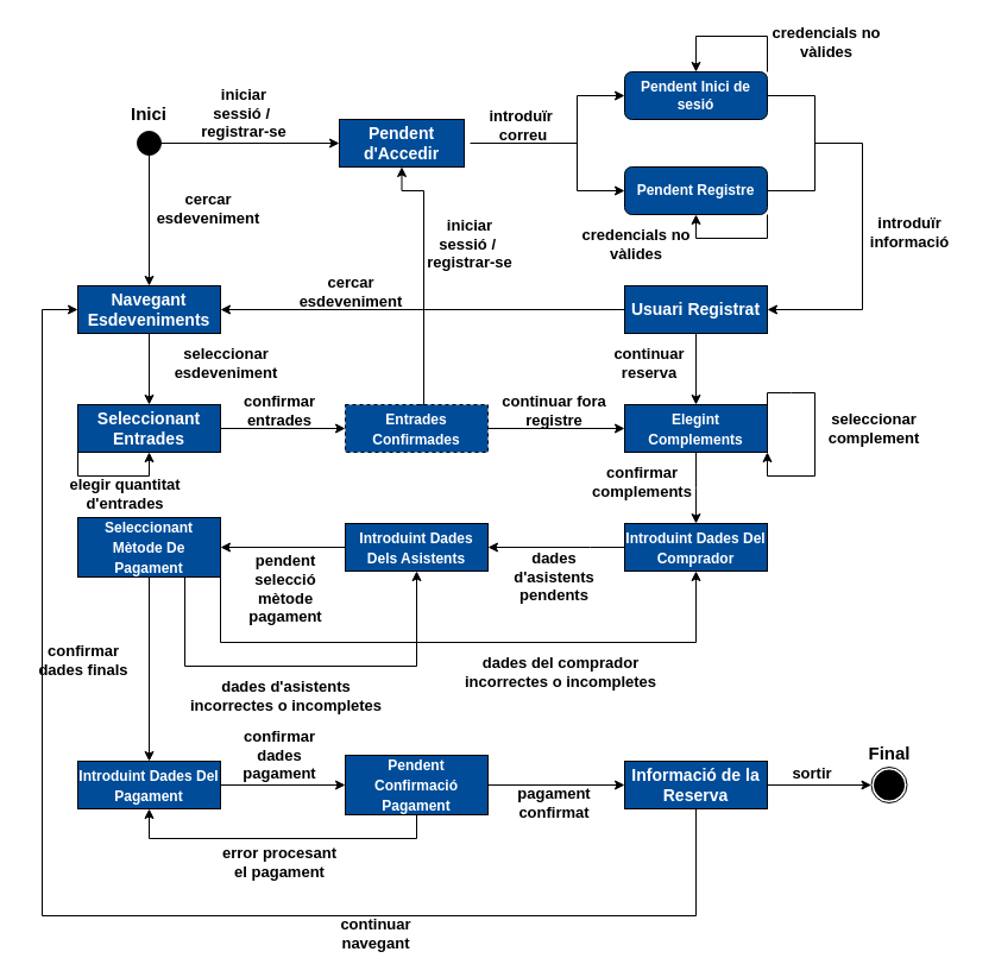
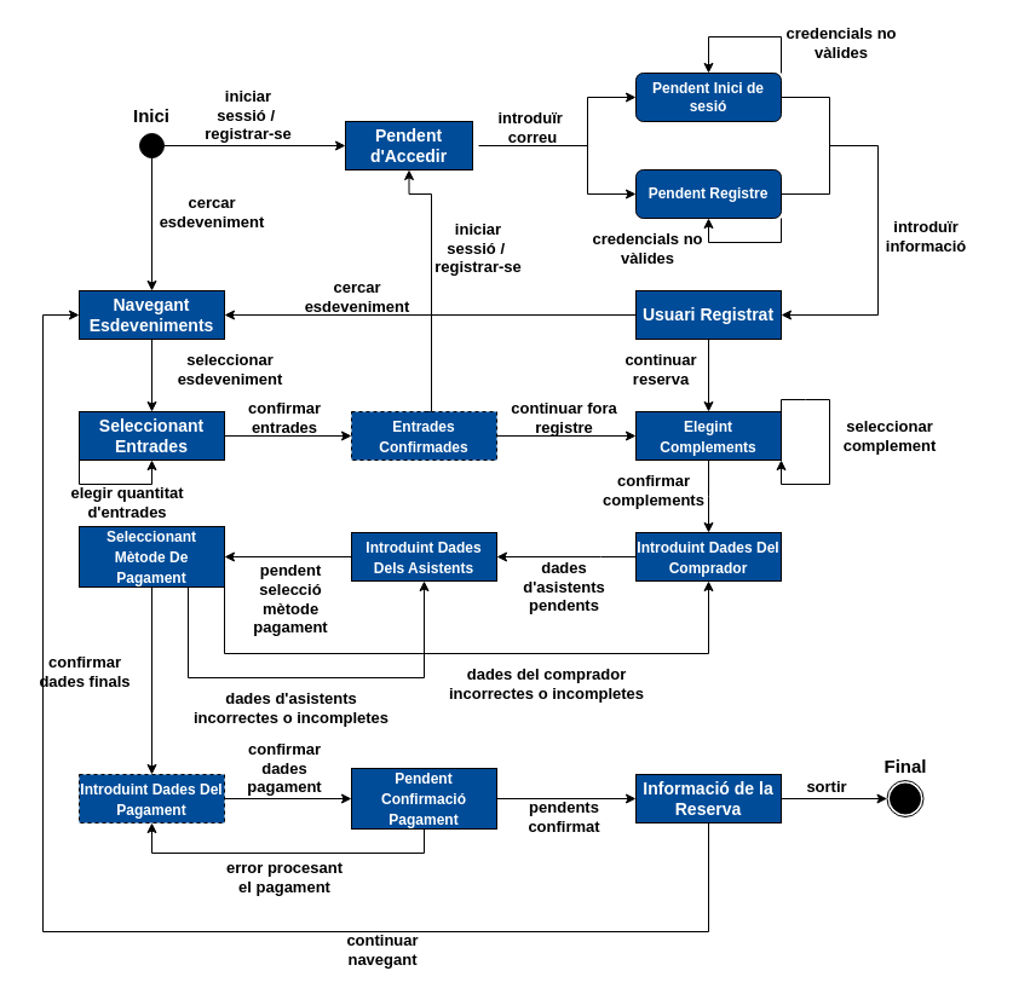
- <mxCell id="59" value="dades del comprador incorrectes o incompletes" style="text;html=1;align=center;verticalAlign=middle;whiteSpace=wrap;rounded=0;fontStyle=1;fontSize=13;" vertex="1" parent="1"><mxGeometry x="386" y="550" width="171" height="30" as="geometry" /></mxCell>
+ <mxCell id="59" value="dades del comprador incorrectes o incompletes" style="text;html=1;align=center;verticalAlign=middle;whiteSpace=wrap;rounded=0;fontStyle=1;fontSize=13;" vertex="1" parent="1"><mxGeometry x="366" y="550" width="171" height="30" as="geometry" /></mxCell>
- <mxCell id="61" value="&lt;font style=&quot;font-size: 12px;&quot;&gt;Introduint Dades Del Pagament&lt;/font&gt;" style="rounded=0;whiteSpace=wrap;html=1;fontColor=#FFFFFF;fillColor=#004C99;fontStyle=1;fontSize=14;" vertex="1" parent="1"><mxGeometry x="65" y="640" width="120" height="40" as="geometry" /></mxCell>
+ <mxCell id="61" value="&lt;font style=&quot;font-size: 12px;&quot;&gt;Introduint Dades Del Pagament&lt;/font&gt;" style="rounded=0;whiteSpace=wrap;html=1;fontColor=#FFFFFF;fillColor=#004C99;fontStyle=1;fontSize=14;dashed=1;" vertex="1" parent="1"><mxGeometry x="65" y="640" width="120" height="40" as="geometry" /></mxCell>
- <mxCell id="71" value="pagament confirmat" style="text;html=1;align=center;verticalAlign=middle;whiteSpace=wrap;rounded=0;fontStyle=1;fontSize=13;" vertex="1" parent="1"><mxGeometry x="416" y="660" width="100" height="30" as="geometry" /></mxCell>
+ <mxCell id="71" value="pendents confirmat" style="text;html=1;align=center;verticalAlign=middle;whiteSpace=wrap;rounded=0;fontStyle=1;fontSize=13;" vertex="1" parent="1"><mxGeometry x="416" y="660" width="100" height="30" as="geometry" /></mxCell>
